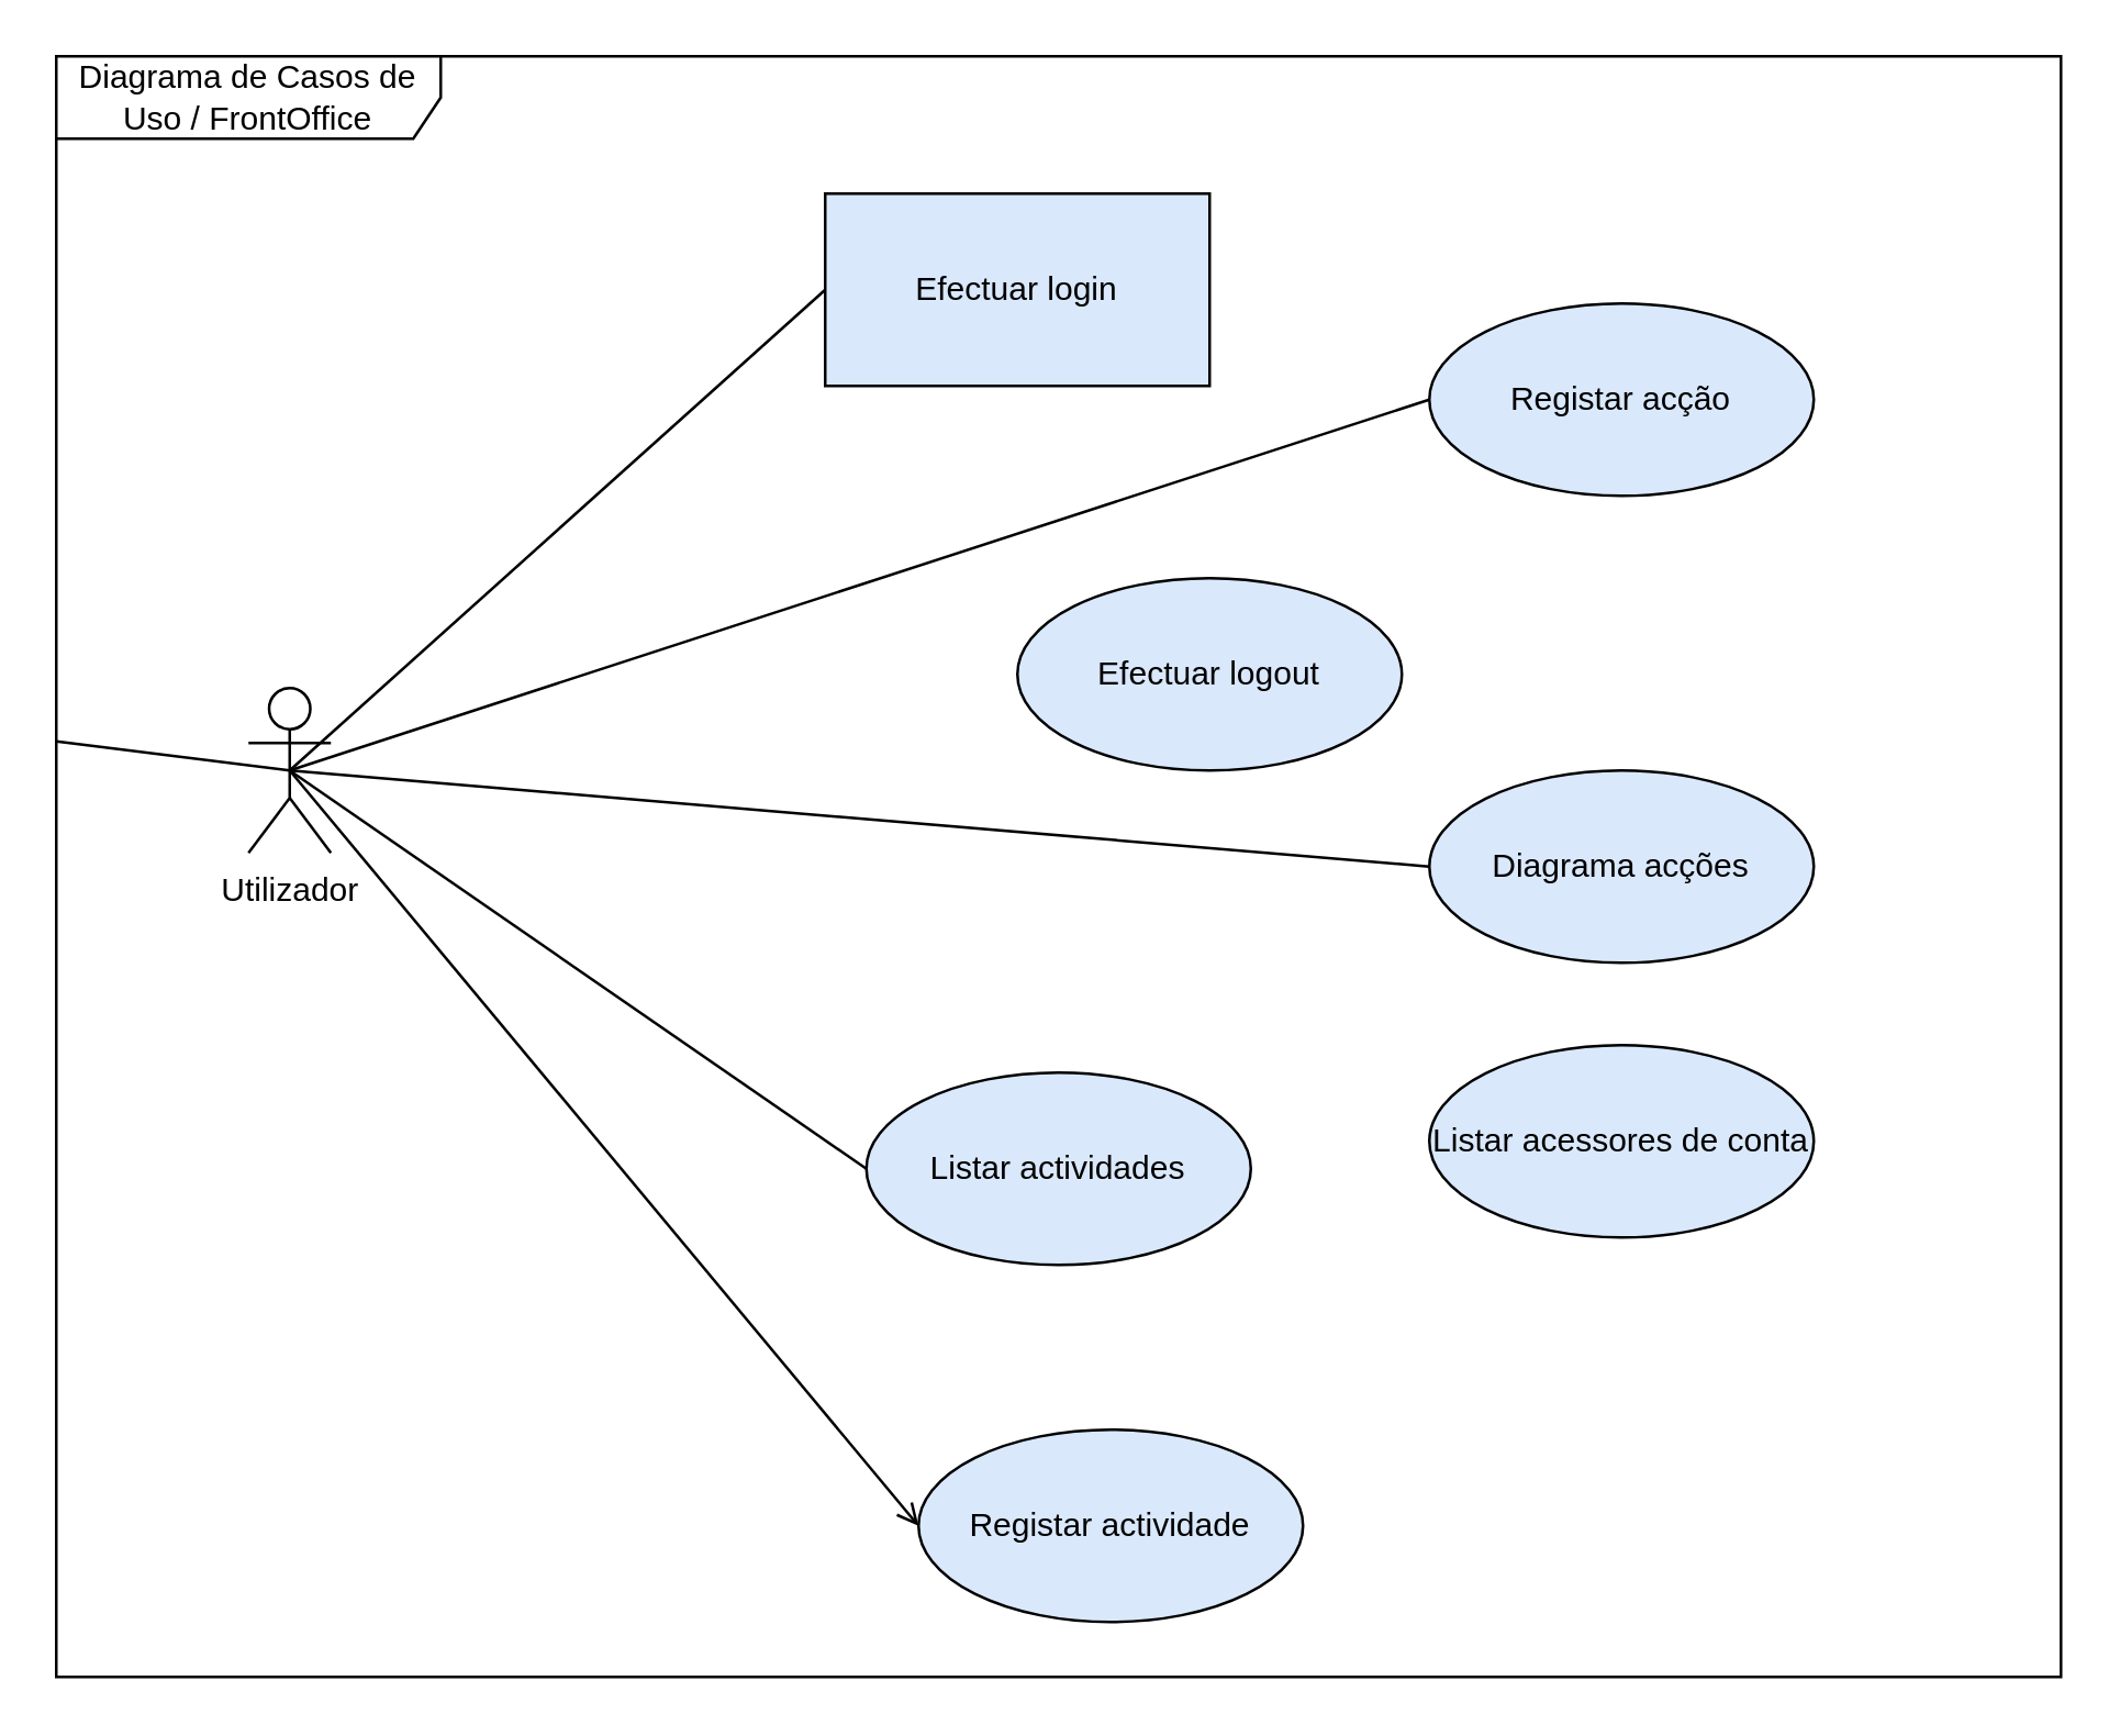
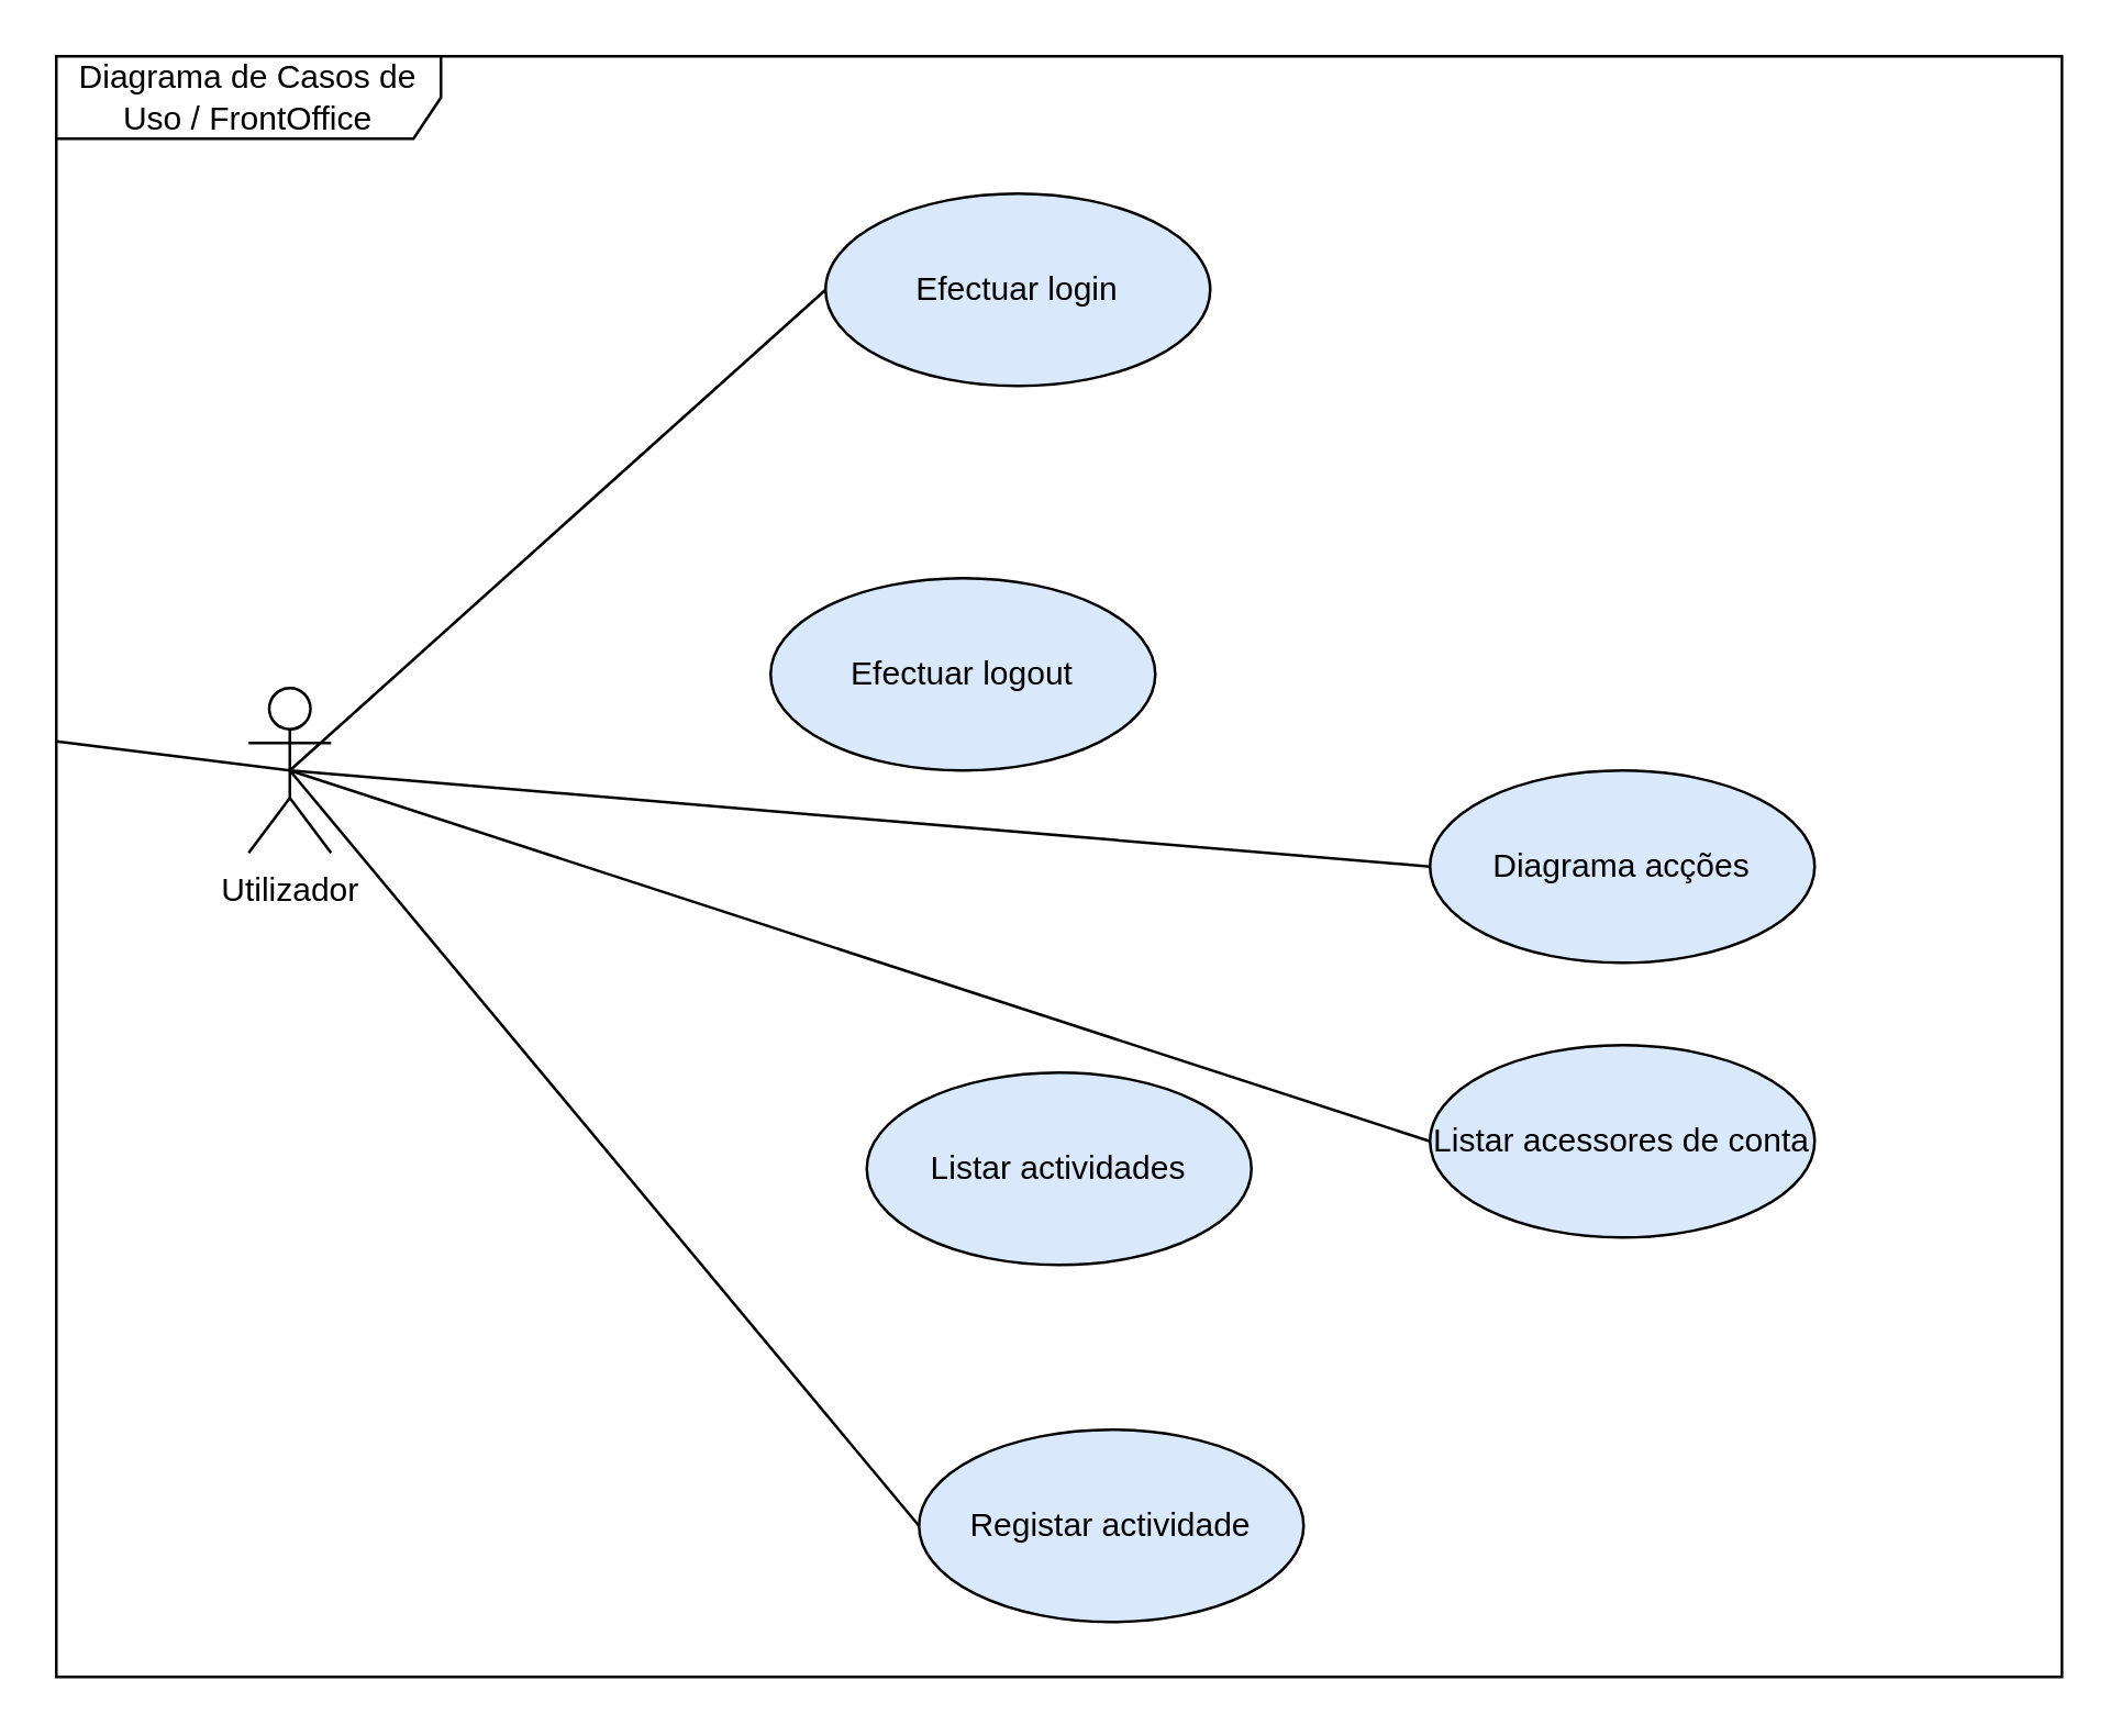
- <mxCell id="3" value="Efectuar login" style="whiteSpace=wrap;html=1;fillColor=#dae8fc;rounded=0;" parent="1" vertex="1"><mxGeometry x="300" y="70" width="140" height="70" as="geometry" /></mxCell>
+ <mxCell id="3" value="Efectuar login" style="ellipse;whiteSpace=wrap;html=1;fillColor=#dae8fc;" parent="1" vertex="1"><mxGeometry x="300" y="70" width="140" height="70" as="geometry" /></mxCell>
- <mxCell id="6" value="Registar acção" style="ellipse;whiteSpace=wrap;html=1;fillColor=#dae8fc;" parent="1" vertex="1"><mxGeometry x="520" y="110" width="140" height="70" as="geometry" /></mxCell>
- <mxCell id="15" value="" style="endArrow=none;html=1;entryX=0;entryY=0.5;entryDx=0;entryDy=0;exitX=0.5;exitY=0.5;exitDx=0;exitDy=0;exitPerimeter=0;" parent="1" source="10" target="6" edge="1"><mxGeometry width="50" height="50" relative="1" as="geometry"><mxPoint x="115" y="290" as="sourcePoint" /><mxPoint x="340" y="395" as="targetPoint" /></mxGeometry></mxCell>
- <mxCell id="4" value="Efectuar logout" style="ellipse;whiteSpace=wrap;html=1;fillColor=#dae8fc;" parent="1" vertex="1"><mxGeometry x="370" y="210" width="140" height="70" as="geometry" /></mxCell>
+ <mxCell id="4" value="Efectuar logout" style="ellipse;whiteSpace=wrap;html=1;fillColor=#dae8fc;" parent="1" vertex="1"><mxGeometry x="280" y="210" width="140" height="70" as="geometry" /></mxCell>
+ <mxCell id="16" value="" style="endArrow=none;html=1;entryX=0;entryY=0.5;entryDx=0;entryDy=0;exitX=0.5;exitY=0.5;exitDx=0;exitDy=0;exitPerimeter=0;" parent="1" source="10" target="9" edge="1"><mxGeometry width="50" height="50" relative="1" as="geometry"><mxPoint x="115" y="290" as="sourcePoint" /><mxPoint x="530" y="335" as="targetPoint" /></mxGeometry></mxCell>
- <mxCell id="14" value="" style="endArrow=none;html=1;entryX=0;entryY=0.5;entryDx=0;entryDy=0;exitX=0.5;exitY=0.5;exitDx=0;exitDy=0;exitPerimeter=0;" parent="1" source="10" target="7" edge="1"><mxGeometry width="50" height="50" relative="1" as="geometry"><mxPoint x="115" y="290" as="sourcePoint" /><mxPoint x="530" y="305" as="targetPoint" /></mxGeometry></mxCell>
- <mxCell id="17" value="" style="endArrow=open;html=1;entryX=0;entryY=0.5;entryDx=0;entryDy=0;exitX=0.5;exitY=0.5;exitDx=0;exitDy=0;exitPerimeter=0;" parent="1" source="10" target="5" edge="1"><mxGeometry width="50" height="50" relative="1" as="geometry"><mxPoint x="160" y="350" as="sourcePoint" /><mxPoint x="530" y="425" as="targetPoint" /></mxGeometry></mxCell>
+ <mxCell id="17" value="" style="endArrow=none;html=1;entryX=0;entryY=0.5;entryDx=0;entryDy=0;exitX=0.5;exitY=0.5;exitDx=0;exitDy=0;exitPerimeter=0;" parent="1" source="10" target="5" edge="1"><mxGeometry width="50" height="50" relative="1" as="geometry"><mxPoint x="160" y="350" as="sourcePoint" /><mxPoint x="530" y="425" as="targetPoint" /></mxGeometry></mxCell>
